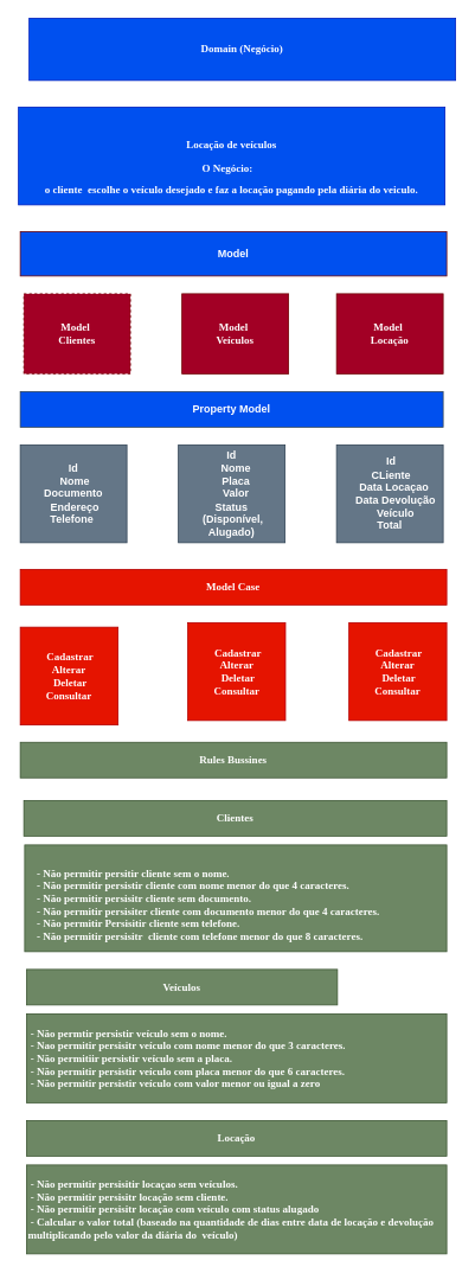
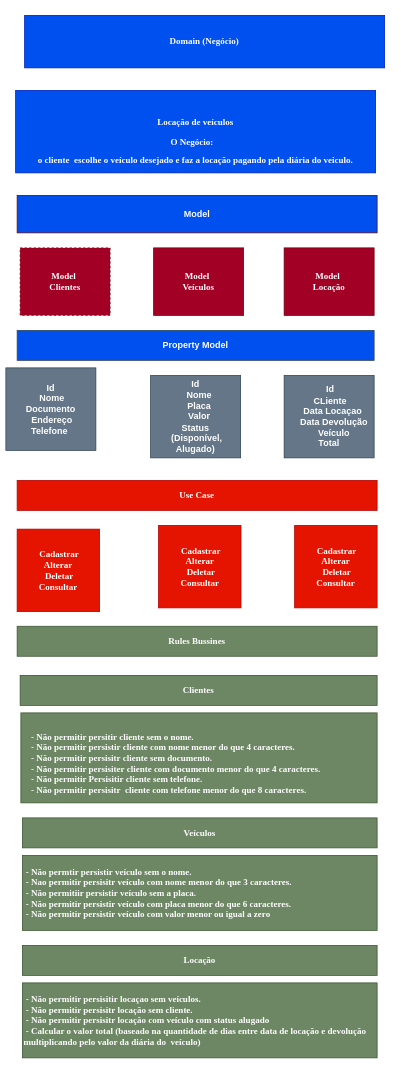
- <mxCell id="18" value="&lt;div style=&quot;&quot;&gt;Id&lt;span style=&quot;&quot;&gt;&lt;/span&gt;&lt;/div&gt;&lt;div style=&quot;&quot;&gt;&lt;span style=&quot;&quot;&gt;&amp;nbsp;Nome&lt;/span&gt;&lt;/div&gt;&lt;div&gt;&lt;span style=&quot;&quot;&gt;&amp;nbsp;Documento&amp;nbsp;&lt;/span&gt;&lt;/div&gt;&lt;div&gt;&lt;span style=&quot;&quot;&gt;&amp;nbsp;Endereço&lt;/span&gt;&lt;/div&gt;&lt;div&gt;&lt;span style=&quot;background-color: initial;&quot;&gt;Telefone&amp;nbsp;&lt;/span&gt;&lt;br&gt;&lt;/div&gt;" style="rounded=0;whiteSpace=wrap;html=1;align=center;fillColor=#647687;fontColor=#ffffff;strokeColor=#314354;fontStyle=1" parent="1" vertex="1"><mxGeometry x="22" y="500" width="120" height="110" as="geometry" /></mxCell>
+ <mxCell id="18" value="&lt;div style=&quot;&quot;&gt;Id&lt;span style=&quot;&quot;&gt;&lt;/span&gt;&lt;/div&gt;&lt;div style=&quot;&quot;&gt;&lt;span style=&quot;&quot;&gt;&amp;nbsp;Nome&lt;/span&gt;&lt;/div&gt;&lt;div&gt;&lt;span style=&quot;&quot;&gt;&amp;nbsp;Documento&amp;nbsp;&lt;/span&gt;&lt;/div&gt;&lt;div&gt;&lt;span style=&quot;&quot;&gt;&amp;nbsp;Endereço&lt;/span&gt;&lt;/div&gt;&lt;div&gt;&lt;span style=&quot;background-color: initial;&quot;&gt;Telefone&amp;nbsp;&lt;/span&gt;&lt;br&gt;&lt;/div&gt;" style="rounded=0;whiteSpace=wrap;html=1;align=center;fillColor=#647687;fontColor=#ffffff;strokeColor=#314354;fontStyle=1" parent="1" vertex="1"><mxGeometry x="7" y="490" width="120" height="110" as="geometry" /></mxCell>
- <mxCell id="9" value="Model Case" style="rounded=0;whiteSpace=wrap;html=1;fontFamily=Tahoma;fontStyle=1;fillColor=#e51400;fontColor=#ffffff;strokeColor=#B20000;" parent="1" vertex="1"><mxGeometry x="22" y="640" width="480" height="40" as="geometry" /></mxCell>
+ <mxCell id="9" value="Use Case" style="rounded=0;whiteSpace=wrap;html=1;fontFamily=Tahoma;fontStyle=1;fillColor=#e51400;fontColor=#ffffff;strokeColor=#B20000;" parent="1" vertex="1"><mxGeometry x="22" y="640" width="480" height="40" as="geometry" /></mxCell>
- <mxCell id="14" value="Veículos" style="rounded=0;whiteSpace=wrap;html=1;fontFamily=Tahoma;fontStyle=1;fillColor=#6d8764;strokeColor=#3A5431;fontColor=#ffffff;" parent="1" vertex="1"><mxGeometry x="29" y="1090" width="350" height="40" as="geometry" /></mxCell>
+ <mxCell id="14" value="Veículos" style="rounded=0;whiteSpace=wrap;html=1;fontFamily=Tahoma;fontStyle=1;fillColor=#6d8764;strokeColor=#3A5431;fontColor=#ffffff;" parent="1" vertex="1"><mxGeometry x="29" y="1090" width="473" height="40" as="geometry" /></mxCell>
